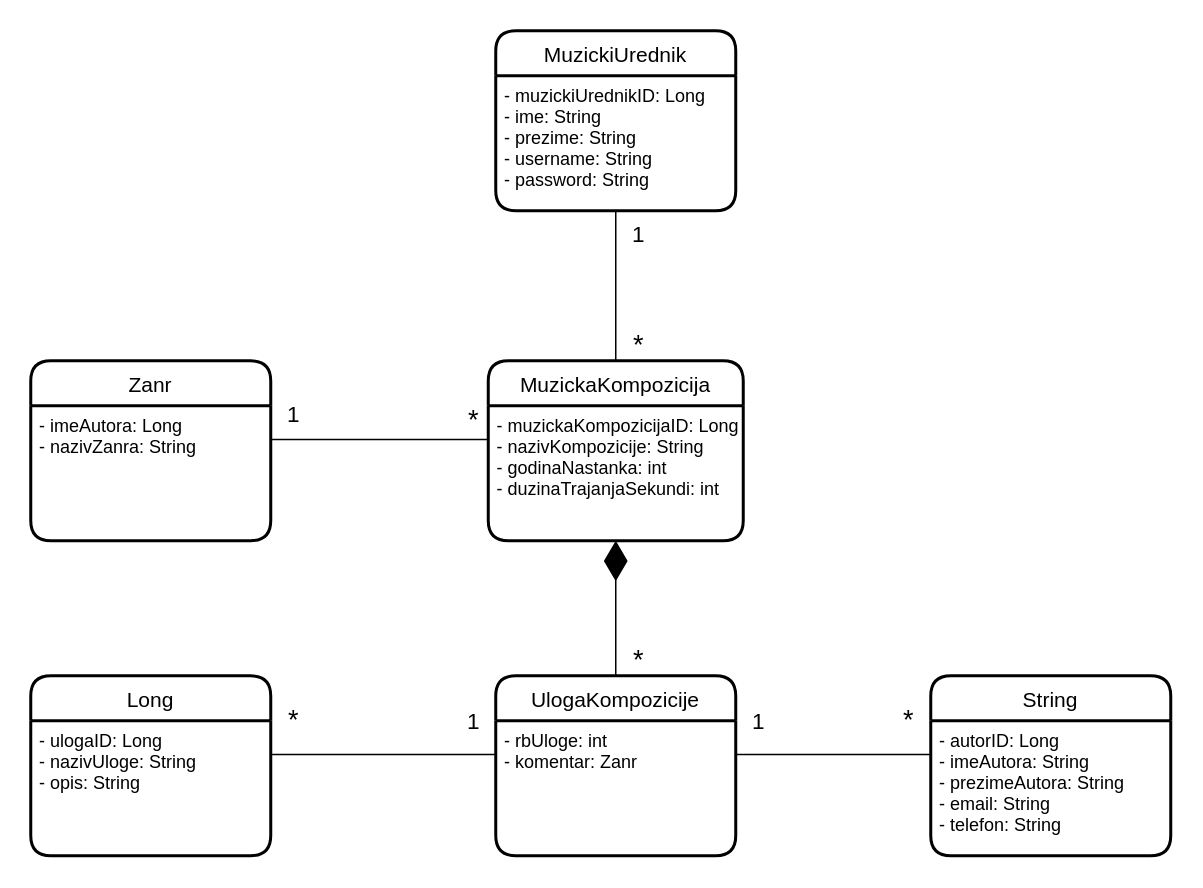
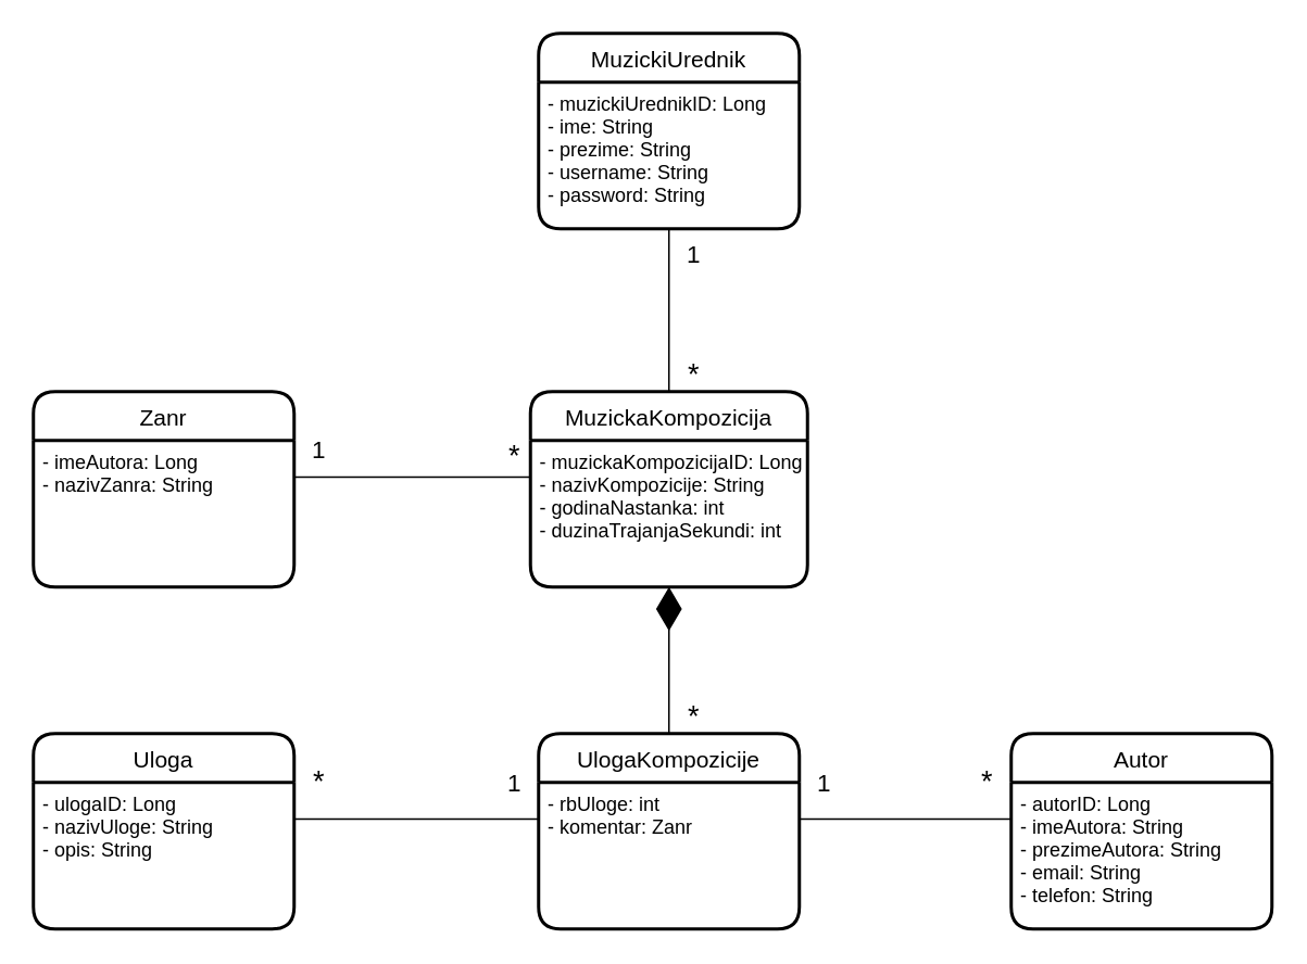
- <mxCell id="10" value="Long" style="swimlane;childLayout=stackLayout;horizontal=1;startSize=30;horizontalStack=0;rounded=1;fontSize=14;fontStyle=0;strokeWidth=2;resizeParent=0;resizeLast=1;shadow=0;dashed=0;align=center;" vertex="1" parent="1"><mxGeometry x="20" y="450" width="160" height="120" as="geometry" /></mxCell>
+ <mxCell id="10" value="Uloga" style="swimlane;childLayout=stackLayout;horizontal=1;startSize=30;horizontalStack=0;rounded=1;fontSize=14;fontStyle=0;strokeWidth=2;resizeParent=0;resizeLast=1;shadow=0;dashed=0;align=center;" vertex="1" parent="1"><mxGeometry x="20" y="450" width="160" height="120" as="geometry" /></mxCell>
- <mxCell id="8" value="String" style="swimlane;childLayout=stackLayout;horizontal=1;startSize=30;horizontalStack=0;rounded=1;fontSize=14;fontStyle=0;strokeWidth=2;resizeParent=0;resizeLast=1;shadow=0;dashed=0;align=center;" vertex="1" parent="1"><mxGeometry x="620" y="450" width="160" height="120" as="geometry" /></mxCell>
+ <mxCell id="8" value="Autor" style="swimlane;childLayout=stackLayout;horizontal=1;startSize=30;horizontalStack=0;rounded=1;fontSize=14;fontStyle=0;strokeWidth=2;resizeParent=0;resizeLast=1;shadow=0;dashed=0;align=center;" vertex="1" parent="1"><mxGeometry x="620" y="450" width="160" height="120" as="geometry" /></mxCell>
